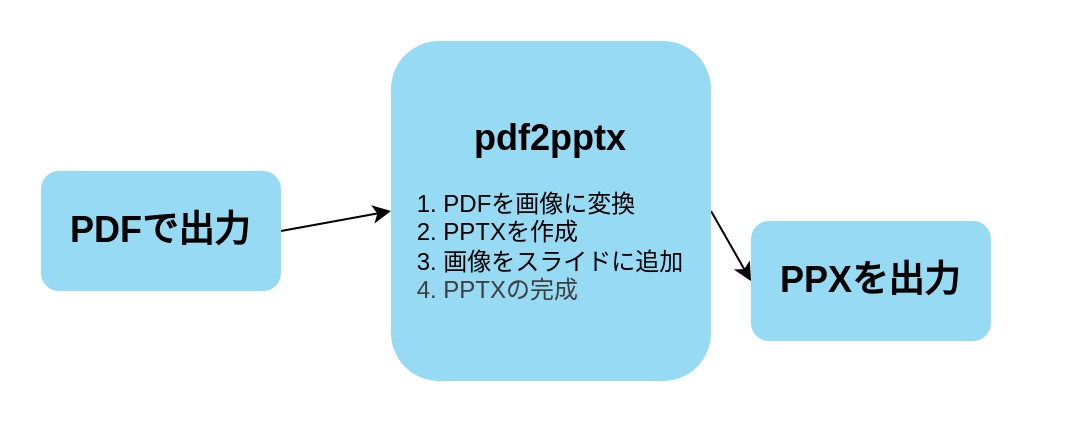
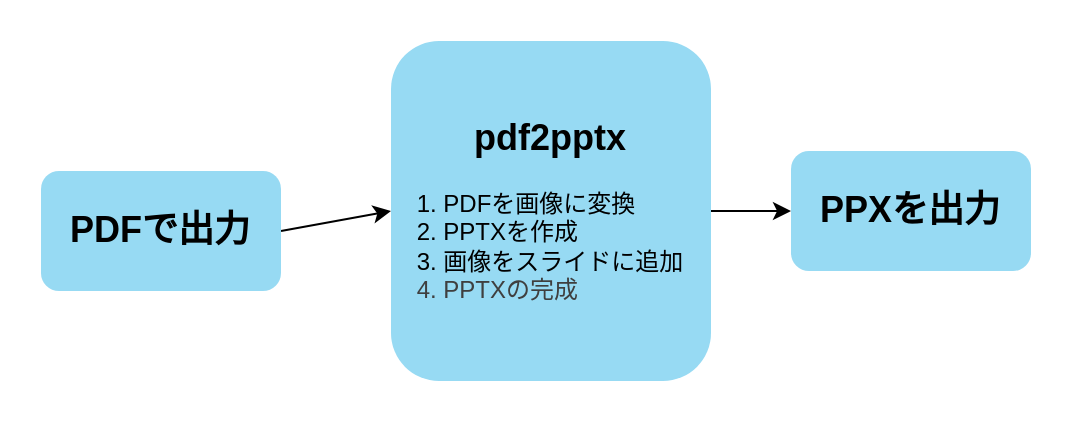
- <mxCell id="6" value="&lt;font style=&quot;font-size: 18px;&quot;&gt;&lt;b style=&quot;&quot;&gt;PPXを出力&lt;/b&gt;&lt;/font&gt;" style="rounded=1;whiteSpace=wrap;html=1;strokeColor=none;fillColor=light-dark(#97daf3, #EDEDED);" vertex="1" parent="1"><mxGeometry x="375" y="110" width="120" height="60" as="geometry" /></mxCell>
+ <mxCell id="6" value="&lt;font style=&quot;font-size: 18px;&quot;&gt;&lt;b style=&quot;&quot;&gt;PPXを出力&lt;/b&gt;&lt;/font&gt;" style="rounded=1;whiteSpace=wrap;html=1;strokeColor=none;fillColor=light-dark(#97daf3, #EDEDED);" vertex="1" parent="1"><mxGeometry x="395" y="75" width="120" height="60" as="geometry" /></mxCell>
